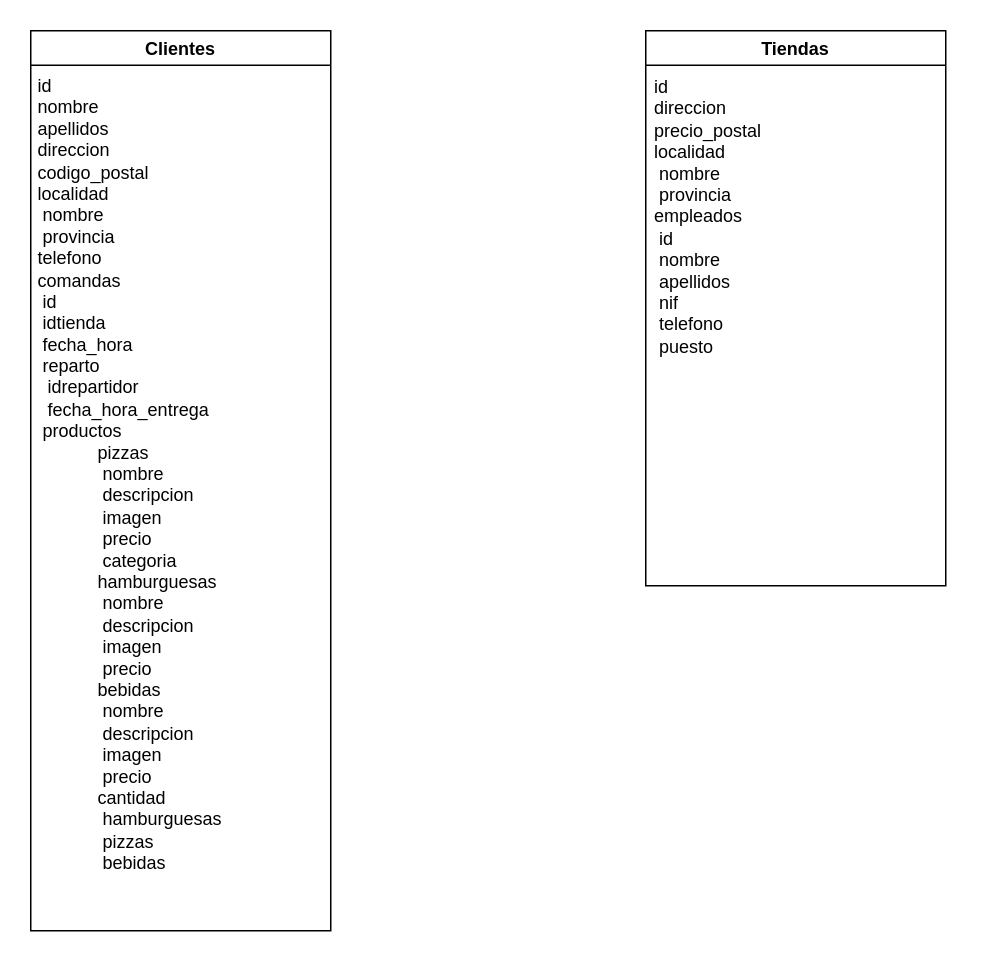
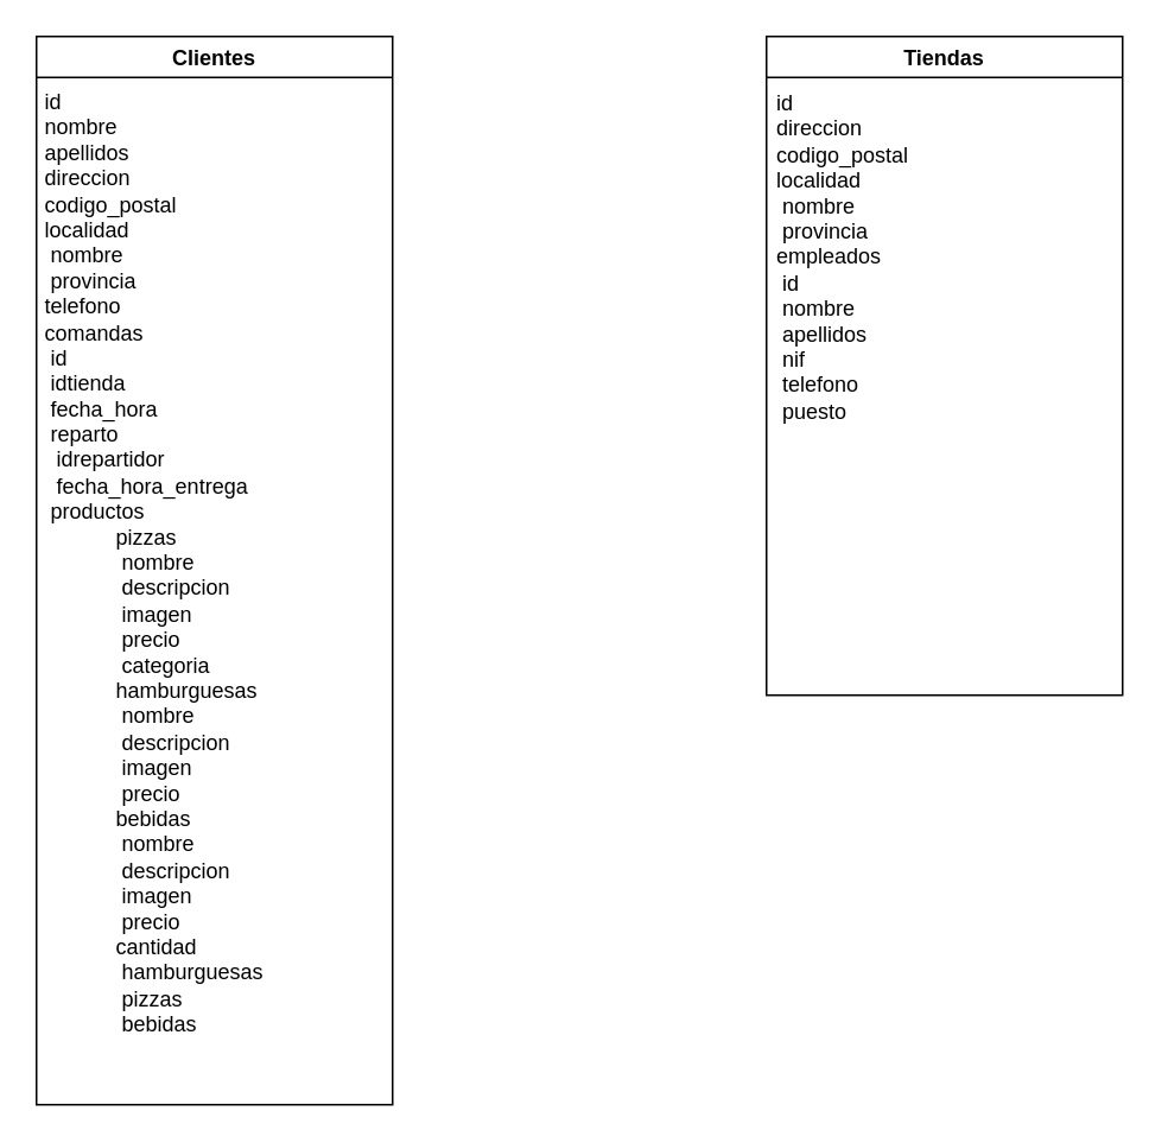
- <mxCell id="5" value="id&lt;br&gt;direccion&lt;br&gt;precio_postal&lt;br&gt;localidad&lt;br&gt;&lt;span style=&quot;white-space: pre;&quot;&gt; &lt;/span&gt;nombre&lt;br&gt;&lt;span style=&quot;white-space: pre;&quot;&gt; &lt;/span&gt;provincia&lt;br&gt;empleados&lt;br&gt;&lt;span style=&quot;white-space: pre;&quot;&gt; &lt;/span&gt;id&lt;br&gt;&lt;span style=&quot;white-space: pre;&quot;&gt; &lt;/span&gt;nombre&lt;br&gt;&lt;span style=&quot;white-space: pre;&quot;&gt; &lt;/span&gt;apellidos&lt;br&gt;&lt;span style=&quot;white-space: pre;&quot;&gt; &lt;/span&gt;nif&lt;br&gt;&lt;span style=&quot;white-space: pre;&quot;&gt; &lt;/span&gt;telefono&lt;br&gt;&lt;span style=&quot;white-space: pre;&quot;&gt; &lt;/span&gt;puesto" style="text;html=1;strokeColor=none;fillColor=none;align=left;verticalAlign=top;whiteSpace=wrap;rounded=0;" vertex="1" parent="4"><mxGeometry x="4" y="24" width="200" height="346" as="geometry" /></mxCell>
+ <mxCell id="5" value="id&lt;br&gt;direccion&lt;br&gt;codigo_postal&lt;br&gt;localidad&lt;br&gt;&lt;span style=&quot;white-space: pre;&quot;&gt; &lt;/span&gt;nombre&lt;br&gt;&lt;span style=&quot;white-space: pre;&quot;&gt; &lt;/span&gt;provincia&lt;br&gt;empleados&lt;br&gt;&lt;span style=&quot;white-space: pre;&quot;&gt; &lt;/span&gt;id&lt;br&gt;&lt;span style=&quot;white-space: pre;&quot;&gt; &lt;/span&gt;nombre&lt;br&gt;&lt;span style=&quot;white-space: pre;&quot;&gt; &lt;/span&gt;apellidos&lt;br&gt;&lt;span style=&quot;white-space: pre;&quot;&gt; &lt;/span&gt;nif&lt;br&gt;&lt;span style=&quot;white-space: pre;&quot;&gt; &lt;/span&gt;telefono&lt;br&gt;&lt;span style=&quot;white-space: pre;&quot;&gt; &lt;/span&gt;puesto" style="text;html=1;strokeColor=none;fillColor=none;align=left;verticalAlign=top;whiteSpace=wrap;rounded=0;" vertex="1" parent="4"><mxGeometry x="4" y="24" width="200" height="346" as="geometry" /></mxCell>
